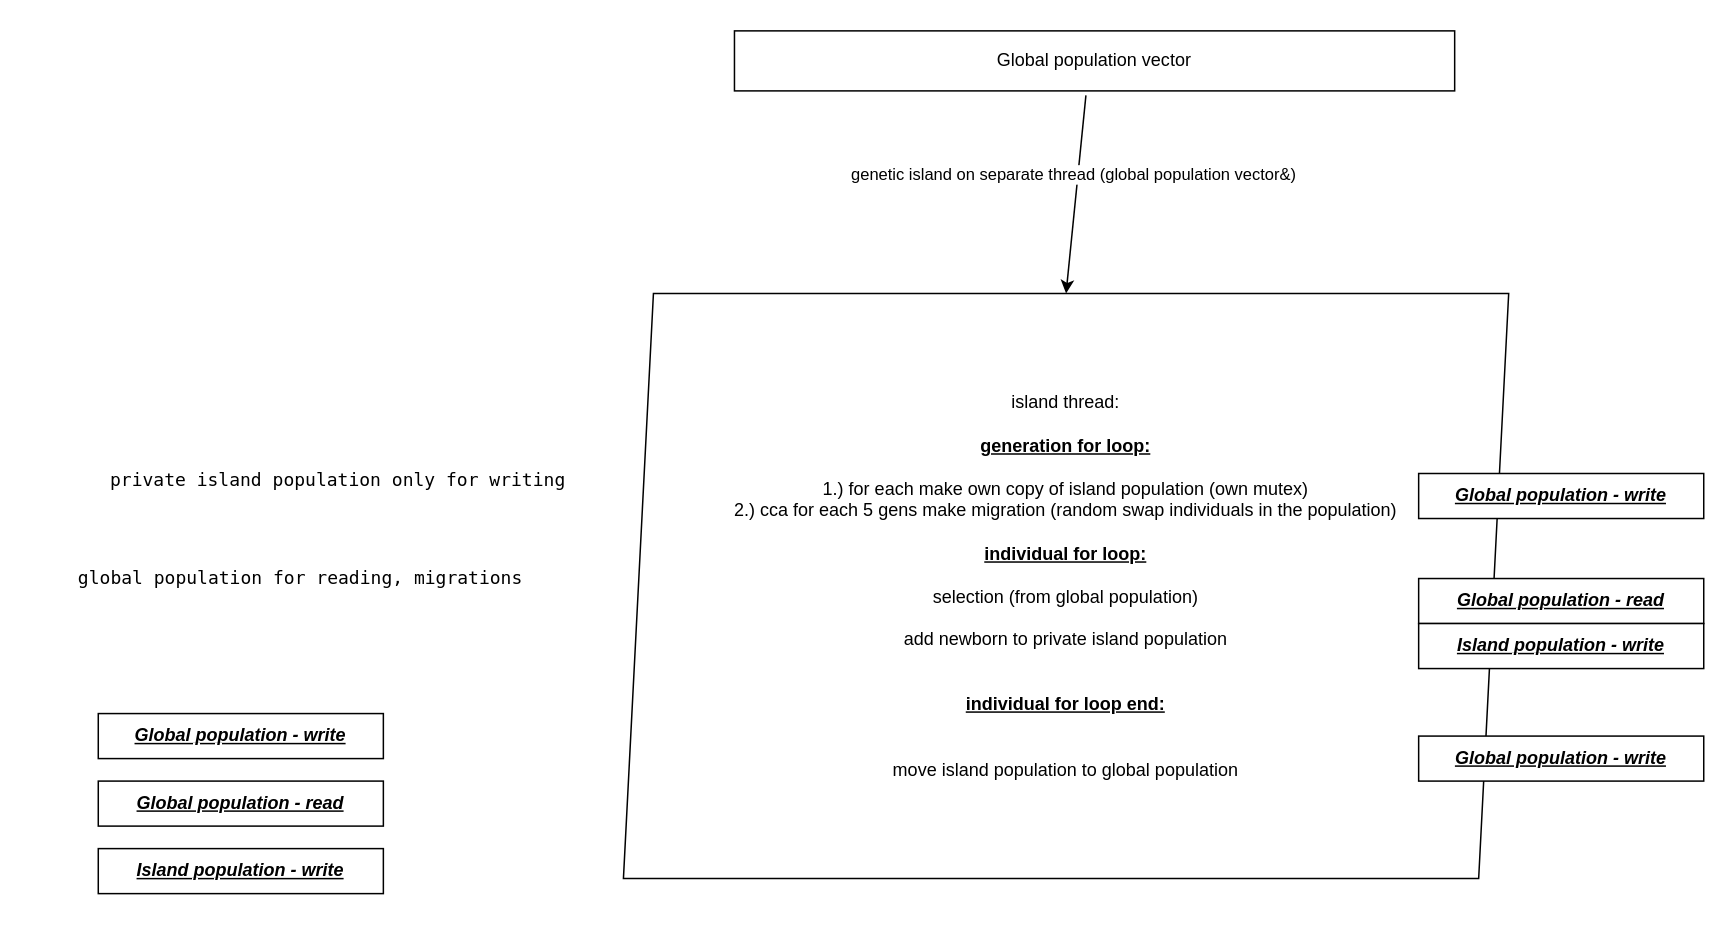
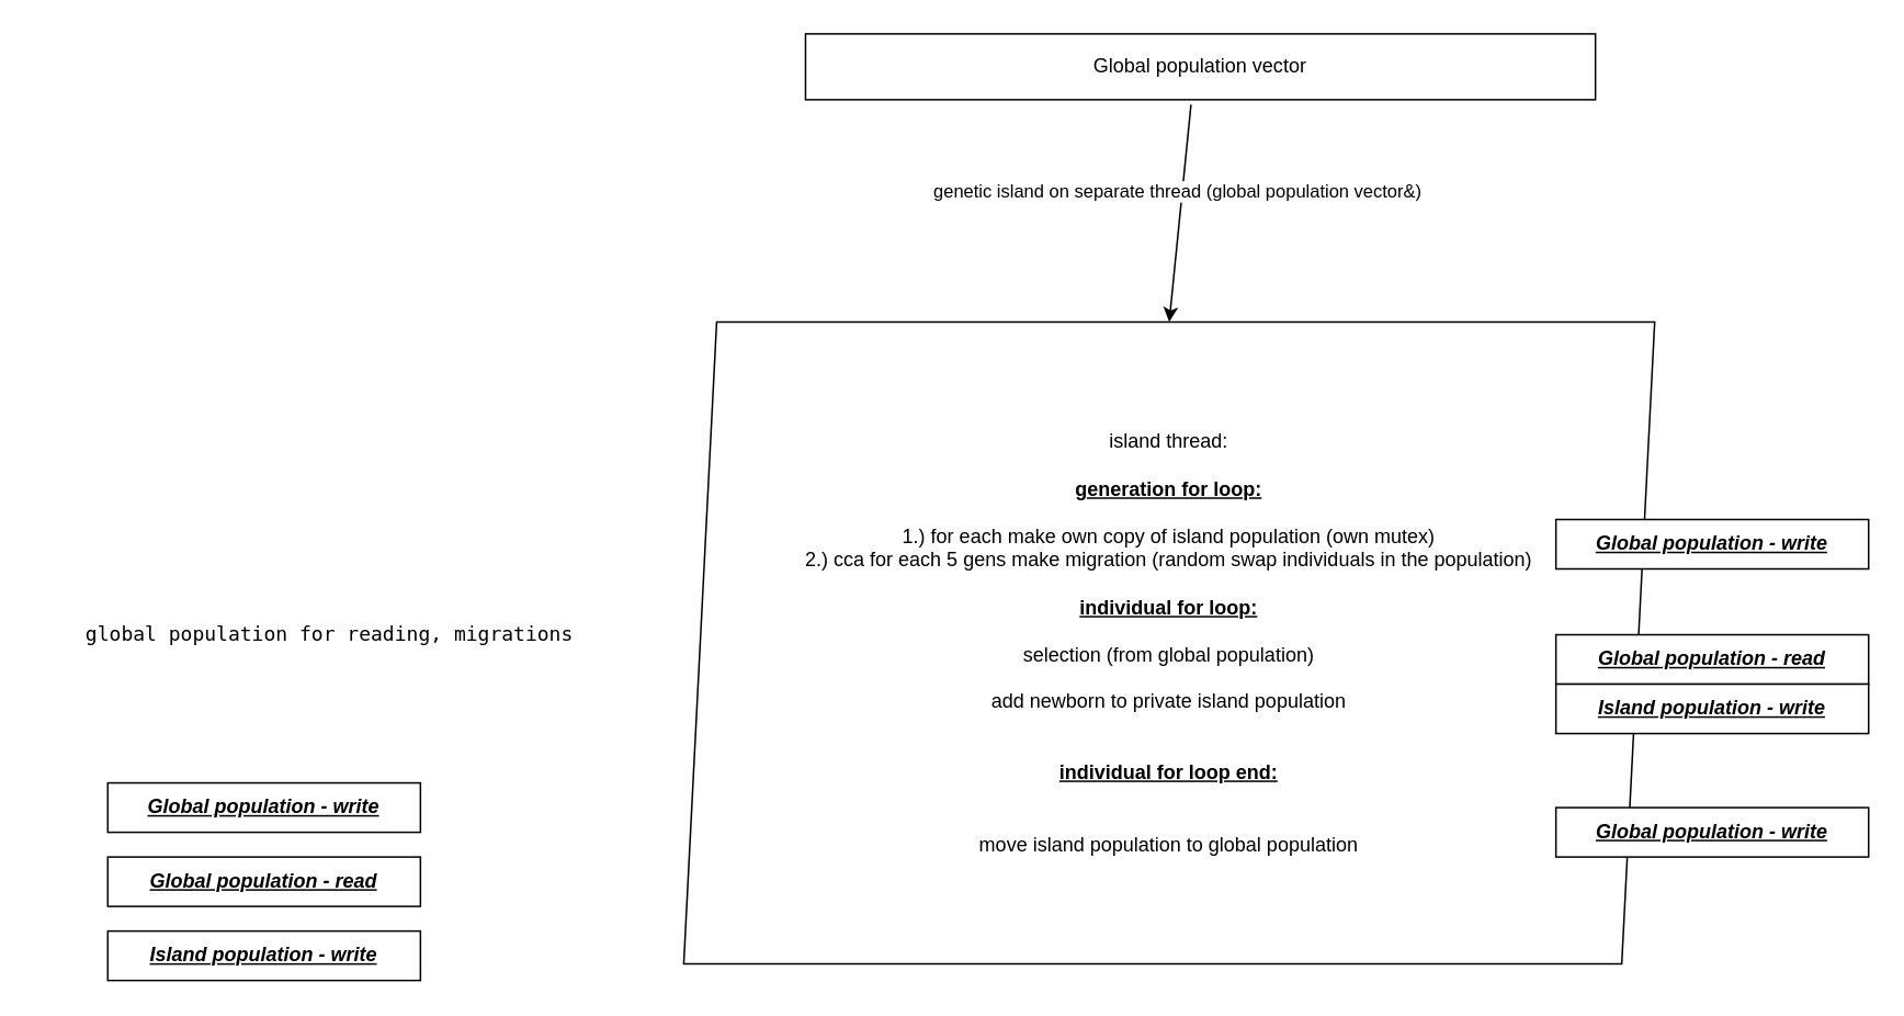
- <mxCell id="6" value="&lt;pre&gt;private island population only for writing&lt;/pre&gt;" style="text;html=1;strokeColor=none;fillColor=none;align=center;verticalAlign=middle;whiteSpace=wrap;rounded=0;" vertex="1" parent="1"><mxGeometry x="45" y="305" width="360" height="30" as="geometry" /></mxCell>
